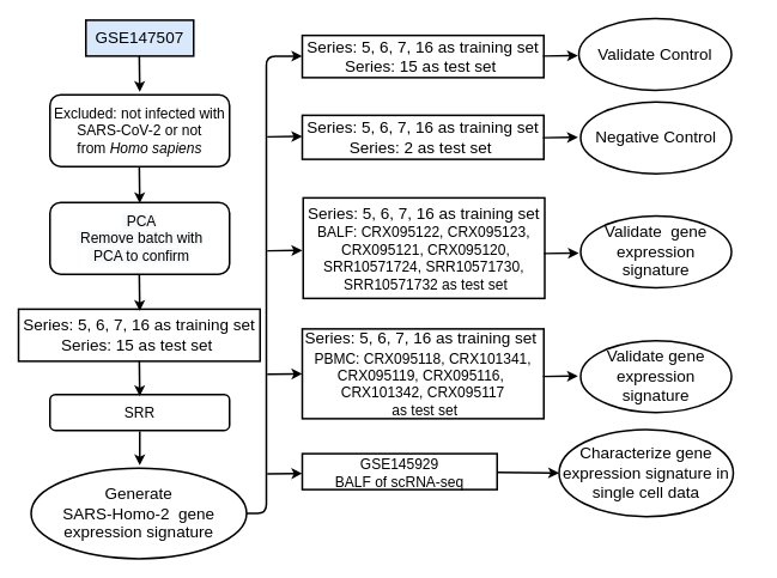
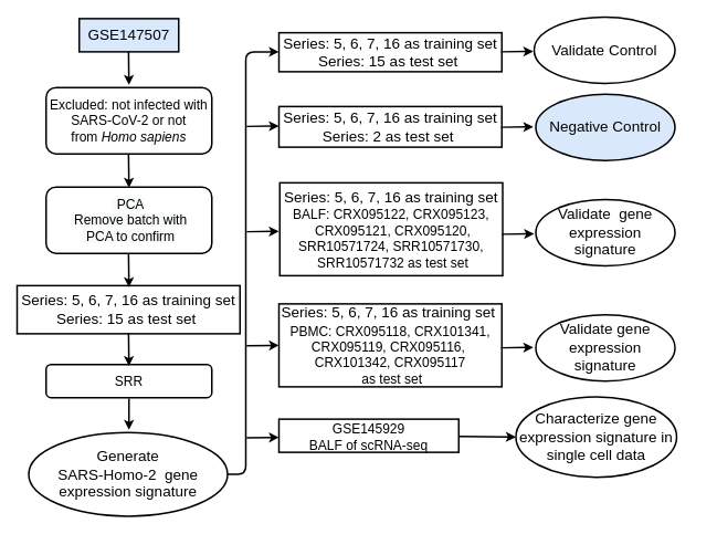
- <mxCell id="17" value="&lt;font face=&quot;Arial&quot; size=&quot;4&quot;&gt;Negative&amp;nbsp;Control&lt;/font&gt;" style="ellipse;whiteSpace=wrap;html=1;strokeWidth=2;" parent="1" vertex="1"><mxGeometry x="646" y="113" width="168" height="80" as="geometry" /></mxCell>
+ <mxCell id="17" value="&lt;font face=&quot;Arial&quot; size=&quot;4&quot;&gt;Negative&amp;nbsp;Control&lt;/font&gt;" style="ellipse;whiteSpace=wrap;html=1;strokeWidth=2;fillColor=#dae8fc;" parent="1" vertex="1"><mxGeometry x="646" y="113" width="168" height="80" as="geometry" /></mxCell>
